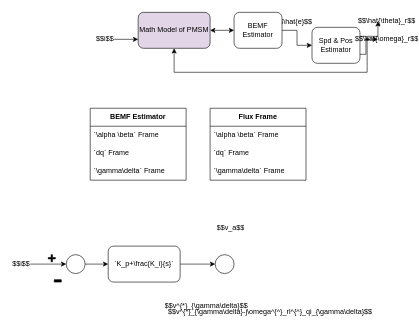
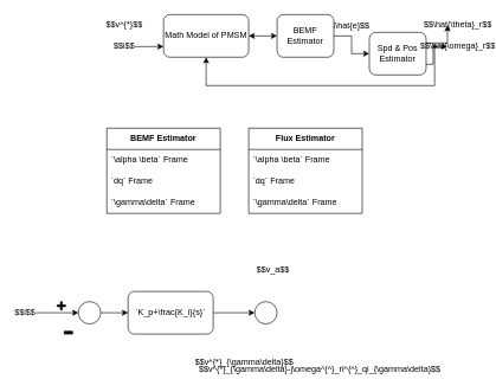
+ <mxCell id="5" value="&lt;span style=&quot;text-wrap: nowrap;&quot;&gt;$$v^{*}$$&lt;/span&gt;" style="rounded=0;whiteSpace=wrap;html=1;fillColor=none;strokeColor=none;" parent="1" vertex="1"><mxGeometry x="160" y="25" width="30" height="20" as="geometry" /></mxCell>
- <mxCell id="3" value="Math Model of PMSM" style="rounded=1;whiteSpace=wrap;html=1;fillColor=#e1d5e7;" parent="1" vertex="1"><mxGeometry x="230" y="20" width="120" height="60" as="geometry" /></mxCell>
+ <mxCell id="3" value="Math Model of PMSM" style="rounded=1;whiteSpace=wrap;html=1;" parent="1" vertex="1"><mxGeometry x="230" y="20" width="120" height="60" as="geometry" /></mxCell>
- <mxCell id="22" value="&lt;span style=&quot;font-weight: 700;&quot;&gt;Flux Frame&lt;/span&gt;" style="swimlane;fontStyle=0;childLayout=stackLayout;horizontal=1;startSize=30;horizontalStack=0;resizeParent=1;resizeParentMax=0;resizeLast=0;collapsible=1;marginBottom=0;whiteSpace=wrap;html=1;" vertex="1" parent="1"><mxGeometry x="350" y="180" width="160" height="120" as="geometry" /></mxCell>
+ <mxCell id="22" value="&lt;span style=&quot;font-weight: 700;&quot;&gt;Flux Estimator&lt;/span&gt;" style="swimlane;fontStyle=0;childLayout=stackLayout;horizontal=1;startSize=30;horizontalStack=0;resizeParent=1;resizeParentMax=0;resizeLast=0;collapsible=1;marginBottom=0;whiteSpace=wrap;html=1;" vertex="1" parent="1"><mxGeometry x="350" y="180" width="160" height="120" as="geometry" /></mxCell>
